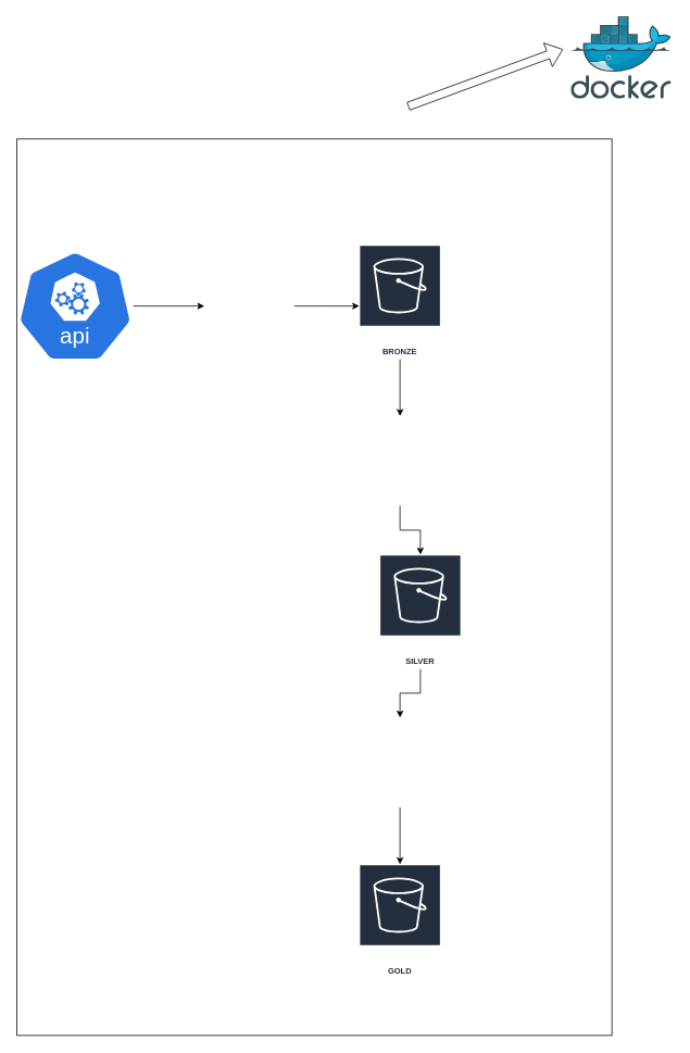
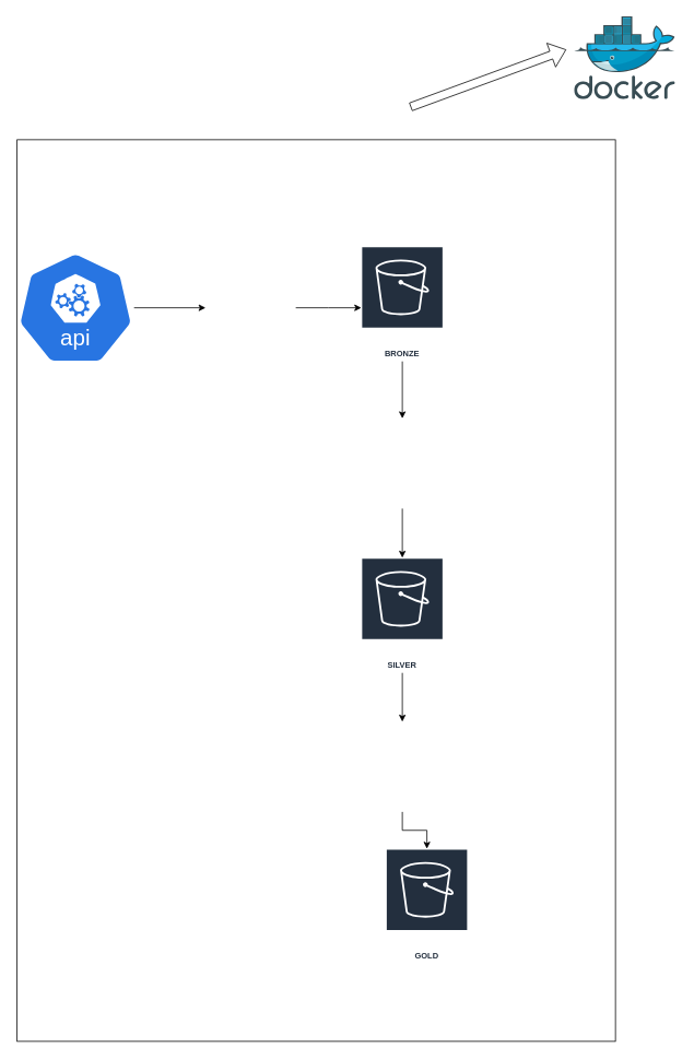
- <mxCell id="9" value="SILVER" style="sketch=0;outlineConnect=0;fontColor=#232F3E;gradientColor=none;strokeColor=#ffffff;fillColor=#232F3E;dashed=0;verticalLabelPosition=middle;verticalAlign=bottom;align=center;html=1;whiteSpace=wrap;fontSize=10;fontStyle=1;spacing=3;shape=mxgraph.aws4.productIcon;prIcon=mxgraph.aws4.s3;" vertex="1" parent="1"><mxGeometry x="465" y="680" width="100" height="140" as="geometry" /></mxCell>
+ <mxCell id="9" value="SILVER" style="sketch=0;outlineConnect=0;fontColor=#232F3E;gradientColor=none;strokeColor=#ffffff;fillColor=#232F3E;dashed=0;verticalLabelPosition=middle;verticalAlign=bottom;align=center;html=1;whiteSpace=wrap;fontSize=10;fontStyle=1;spacing=3;shape=mxgraph.aws4.productIcon;prIcon=mxgraph.aws4.s3;" vertex="1" parent="1"><mxGeometry x="440" y="680" width="100" height="140" as="geometry" /></mxCell>
- <mxCell id="10" value="GOLD" style="sketch=0;outlineConnect=0;fontColor=#232F3E;gradientColor=none;strokeColor=#ffffff;fillColor=#232F3E;dashed=0;verticalLabelPosition=middle;verticalAlign=bottom;align=center;html=1;whiteSpace=wrap;fontSize=10;fontStyle=1;spacing=3;shape=mxgraph.aws4.productIcon;prIcon=mxgraph.aws4.s3;" vertex="1" parent="1"><mxGeometry x="440" y="1060" width="100" height="140" as="geometry" /></mxCell>
+ <mxCell id="10" value="GOLD" style="sketch=0;outlineConnect=0;fontColor=#232F3E;gradientColor=none;strokeColor=#ffffff;fillColor=#232F3E;dashed=0;verticalLabelPosition=middle;verticalAlign=bottom;align=center;html=1;whiteSpace=wrap;fontSize=10;fontStyle=1;spacing=3;shape=mxgraph.aws4.productIcon;prIcon=mxgraph.aws4.s3;" vertex="1" parent="1"><mxGeometry x="470" y="1035" width="100" height="140" as="geometry" /></mxCell>
